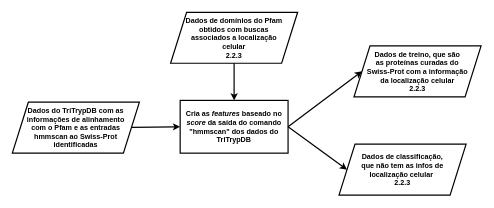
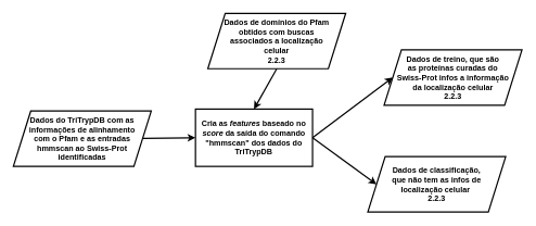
- <mxCell id="2" value="&lt;b&gt;Dados de domínios do Pfam&lt;br&gt;obtidos com buscas&lt;br&gt;associados a localização&lt;br&gt;celular&lt;br&gt;2.2.3&lt;br&gt;&lt;/b&gt;" style="shape=parallelogram;perimeter=parallelogramPerimeter;whiteSpace=wrap;html=1;strokeWidth=2;fillColor=#ffffff;fontSize=12;size=0.126;" vertex="1" parent="1"><mxGeometry x="284" y="20" width="212" height="85" as="geometry" /></mxCell>
+ <mxCell id="2" value="&lt;b&gt;Dados de domínios do Pfam&lt;br&gt;obtidos com buscas&lt;br&gt;associados a localização&lt;br&gt;celular&lt;br&gt;2.2.3&lt;br&gt;&lt;/b&gt;" style="shape=parallelogram;perimeter=parallelogramPerimeter;whiteSpace=wrap;html=1;strokeWidth=2;fillColor=#ffffff;fontSize=12;size=0.126;" vertex="1" parent="1"><mxGeometry x="319" y="20" width="212" height="85" as="geometry" /></mxCell>
- <mxCell id="7" value="&lt;b&gt;Dados de treino, que são&lt;br&gt;as proteínas curadas do&lt;br&gt;Swiss-Prot com a informação&lt;br&gt;da localização celular&lt;br&gt;2.2.3&lt;br&gt;&lt;/b&gt;" style="shape=parallelogram;perimeter=parallelogramPerimeter;whiteSpace=wrap;html=1;strokeWidth=2;fillColor=#ffffff;fontSize=12;size=0.126;" vertex="1" parent="1"><mxGeometry x="590" y="76" width="212" height="85" as="geometry" /></mxCell>
+ <mxCell id="7" value="&lt;b&gt;Dados de treino, que são&lt;br&gt;as proteínas curadas do&lt;br&gt;Swiss-Prot infos a informação&lt;br&gt;da localização celular&lt;br&gt;2.2.3&lt;br&gt;&lt;/b&gt;" style="shape=parallelogram;perimeter=parallelogramPerimeter;whiteSpace=wrap;html=1;strokeWidth=2;fillColor=#ffffff;fontSize=12;size=0.126;" vertex="1" parent="1"><mxGeometry x="590" y="76" width="212" height="85" as="geometry" /></mxCell>
